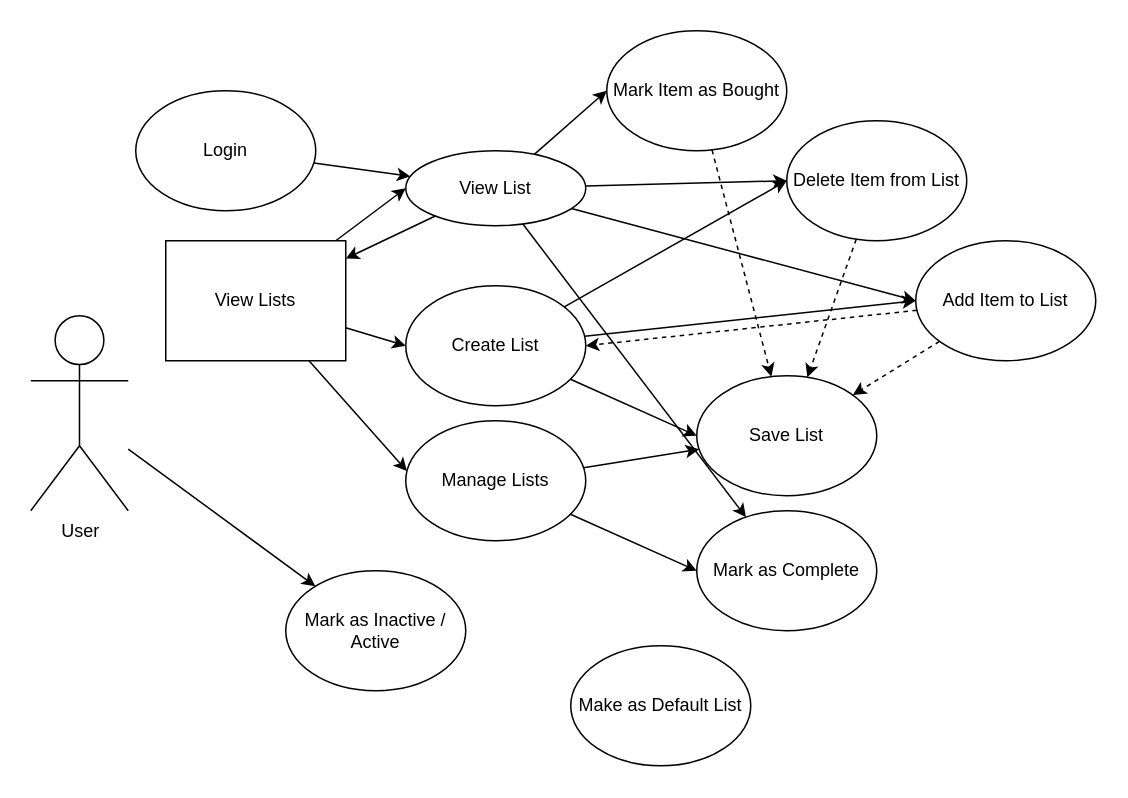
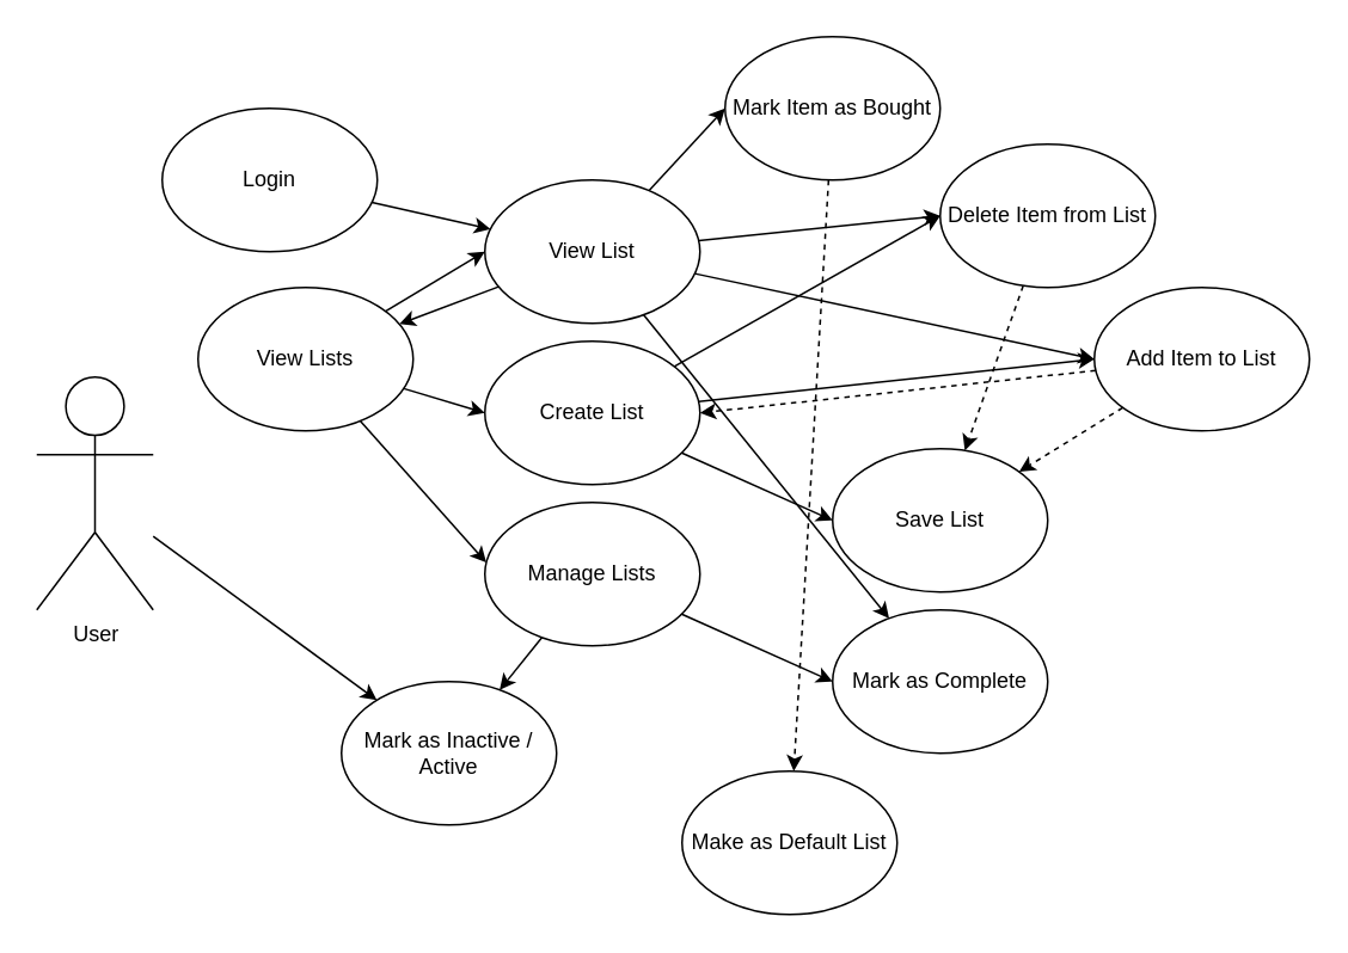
- <mxCell id="11" value="View List" style="ellipse;whiteSpace=wrap;html=1;" parent="1" vertex="1"><mxGeometry x="270" y="100" width="120" height="50" as="geometry" /></mxCell>
+ <mxCell id="11" value="View List" style="ellipse;whiteSpace=wrap;html=1;" parent="1" vertex="1"><mxGeometry x="270" y="100" width="120" height="80" as="geometry" /></mxCell>
- <mxCell id="19" style="edgeStyle=none;rounded=0;orthogonalLoop=1;jettySize=auto;html=1;dashed=1;" parent="1" source="20" target="26" edge="1"><mxGeometry relative="1" as="geometry" /></mxCell>
+ <mxCell id="19" style="edgeStyle=none;rounded=0;orthogonalLoop=1;jettySize=auto;html=1;dashed=1;" parent="1" source="20" target="28" edge="1"><mxGeometry relative="1" as="geometry" /></mxCell>
- <mxCell id="33" value="View Lists" style="whiteSpace=wrap;html=1;rounded=0;" vertex="1" parent="1"><mxGeometry x="110" y="160" width="120" height="80" as="geometry" /></mxCell>
+ <mxCell id="33" value="View Lists" style="ellipse;whiteSpace=wrap;html=1;" vertex="1" parent="1"><mxGeometry x="110" y="160" width="120" height="80" as="geometry" /></mxCell>
- <mxCell id="17" style="edgeStyle=none;rounded=0;orthogonalLoop=1;jettySize=auto;html=1;" parent="1" source="18" target="26" edge="1"><mxGeometry relative="1" as="geometry" /></mxCell>
+ <mxCell id="17" style="edgeStyle=none;rounded=0;orthogonalLoop=1;jettySize=auto;html=1;" parent="1" source="18" target="29" edge="1"><mxGeometry relative="1" as="geometry" /></mxCell>
